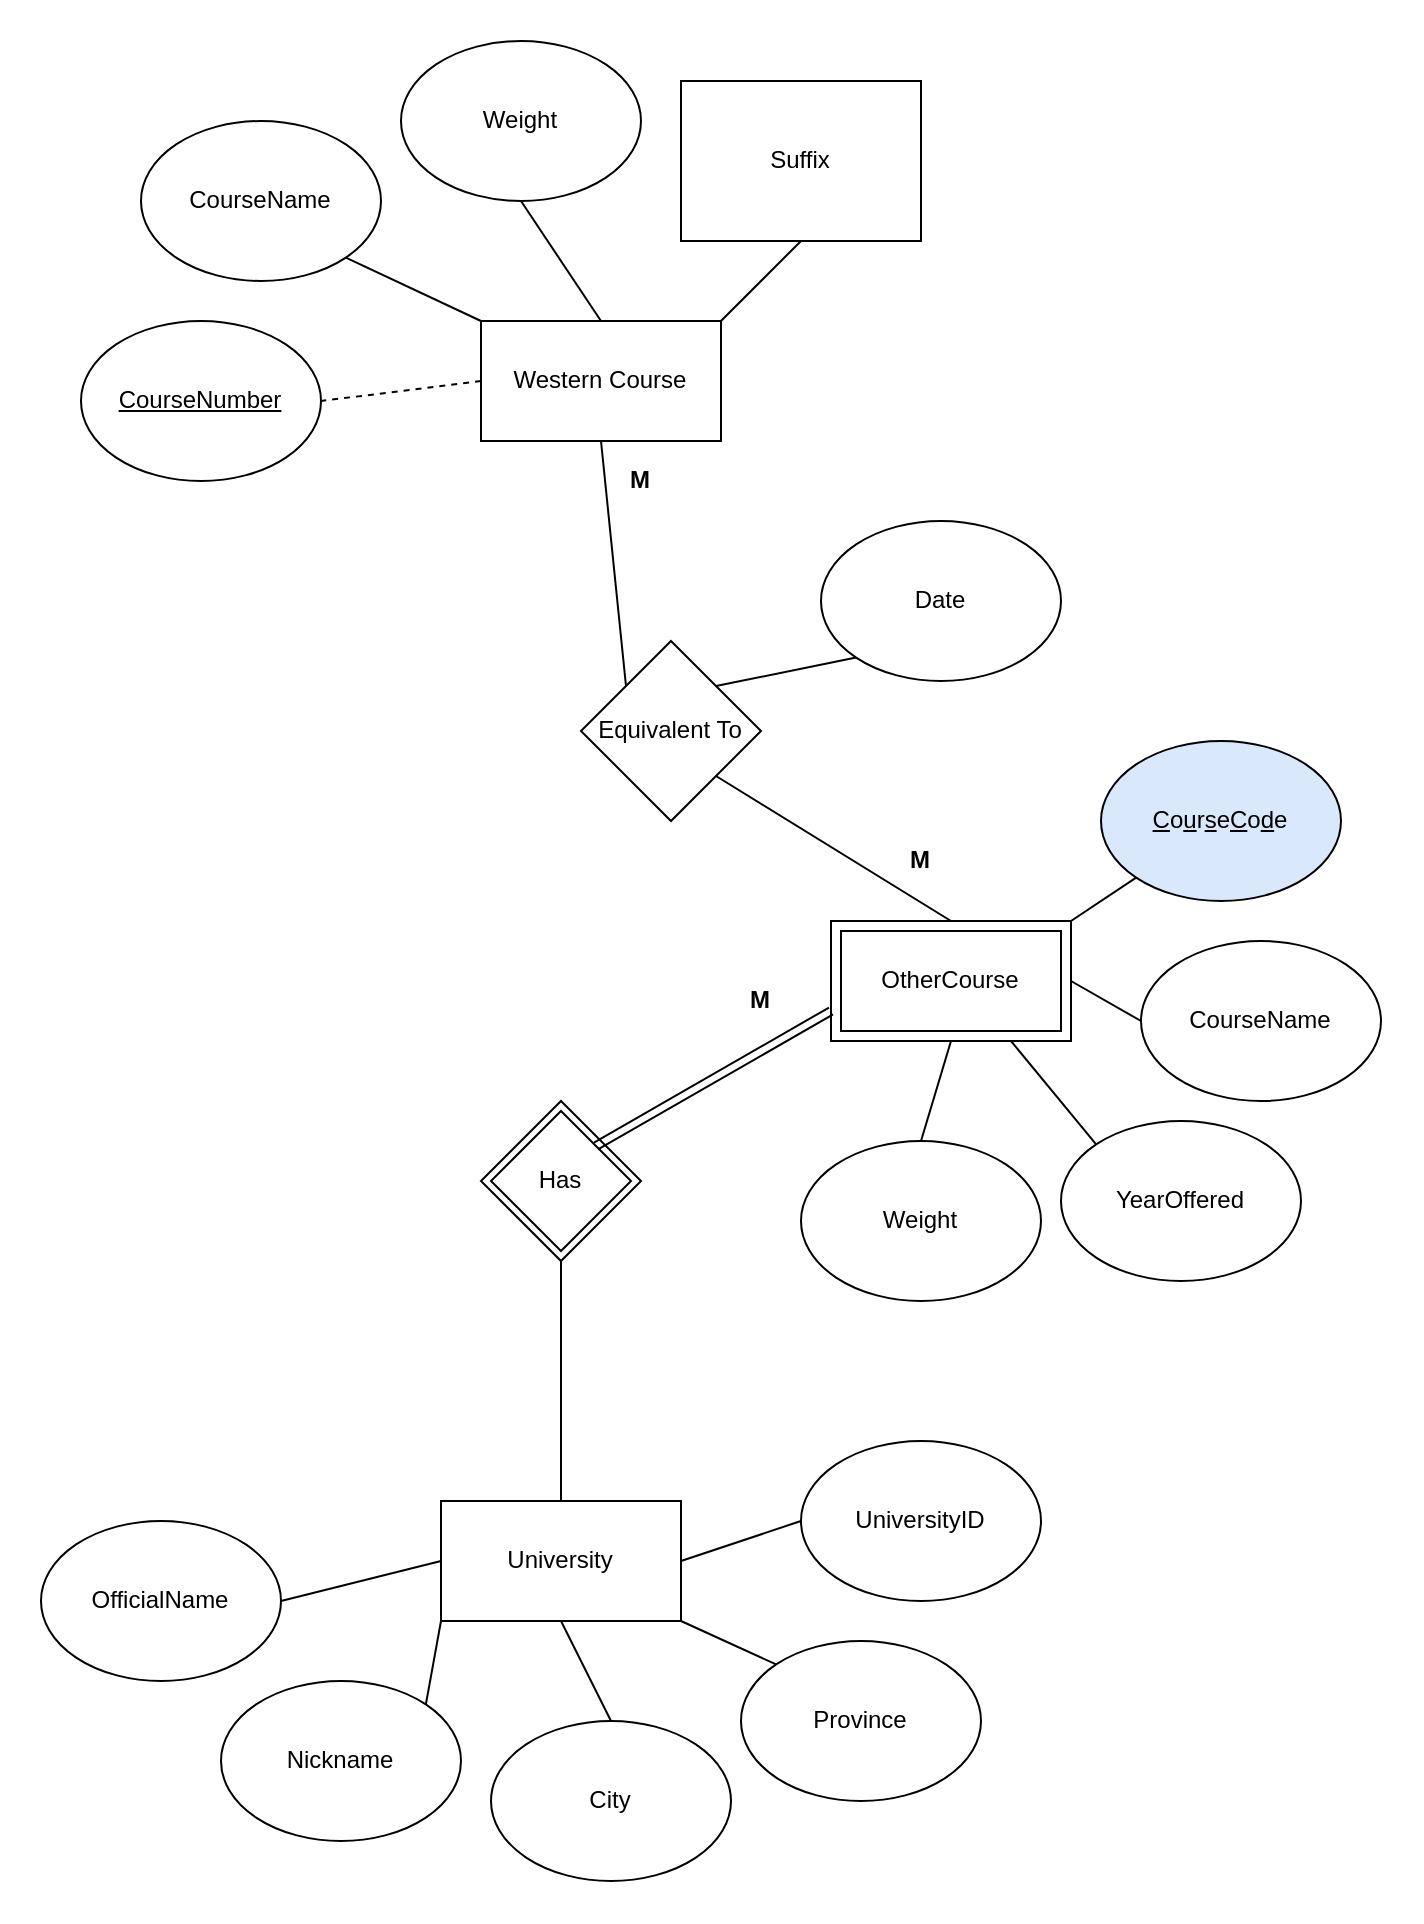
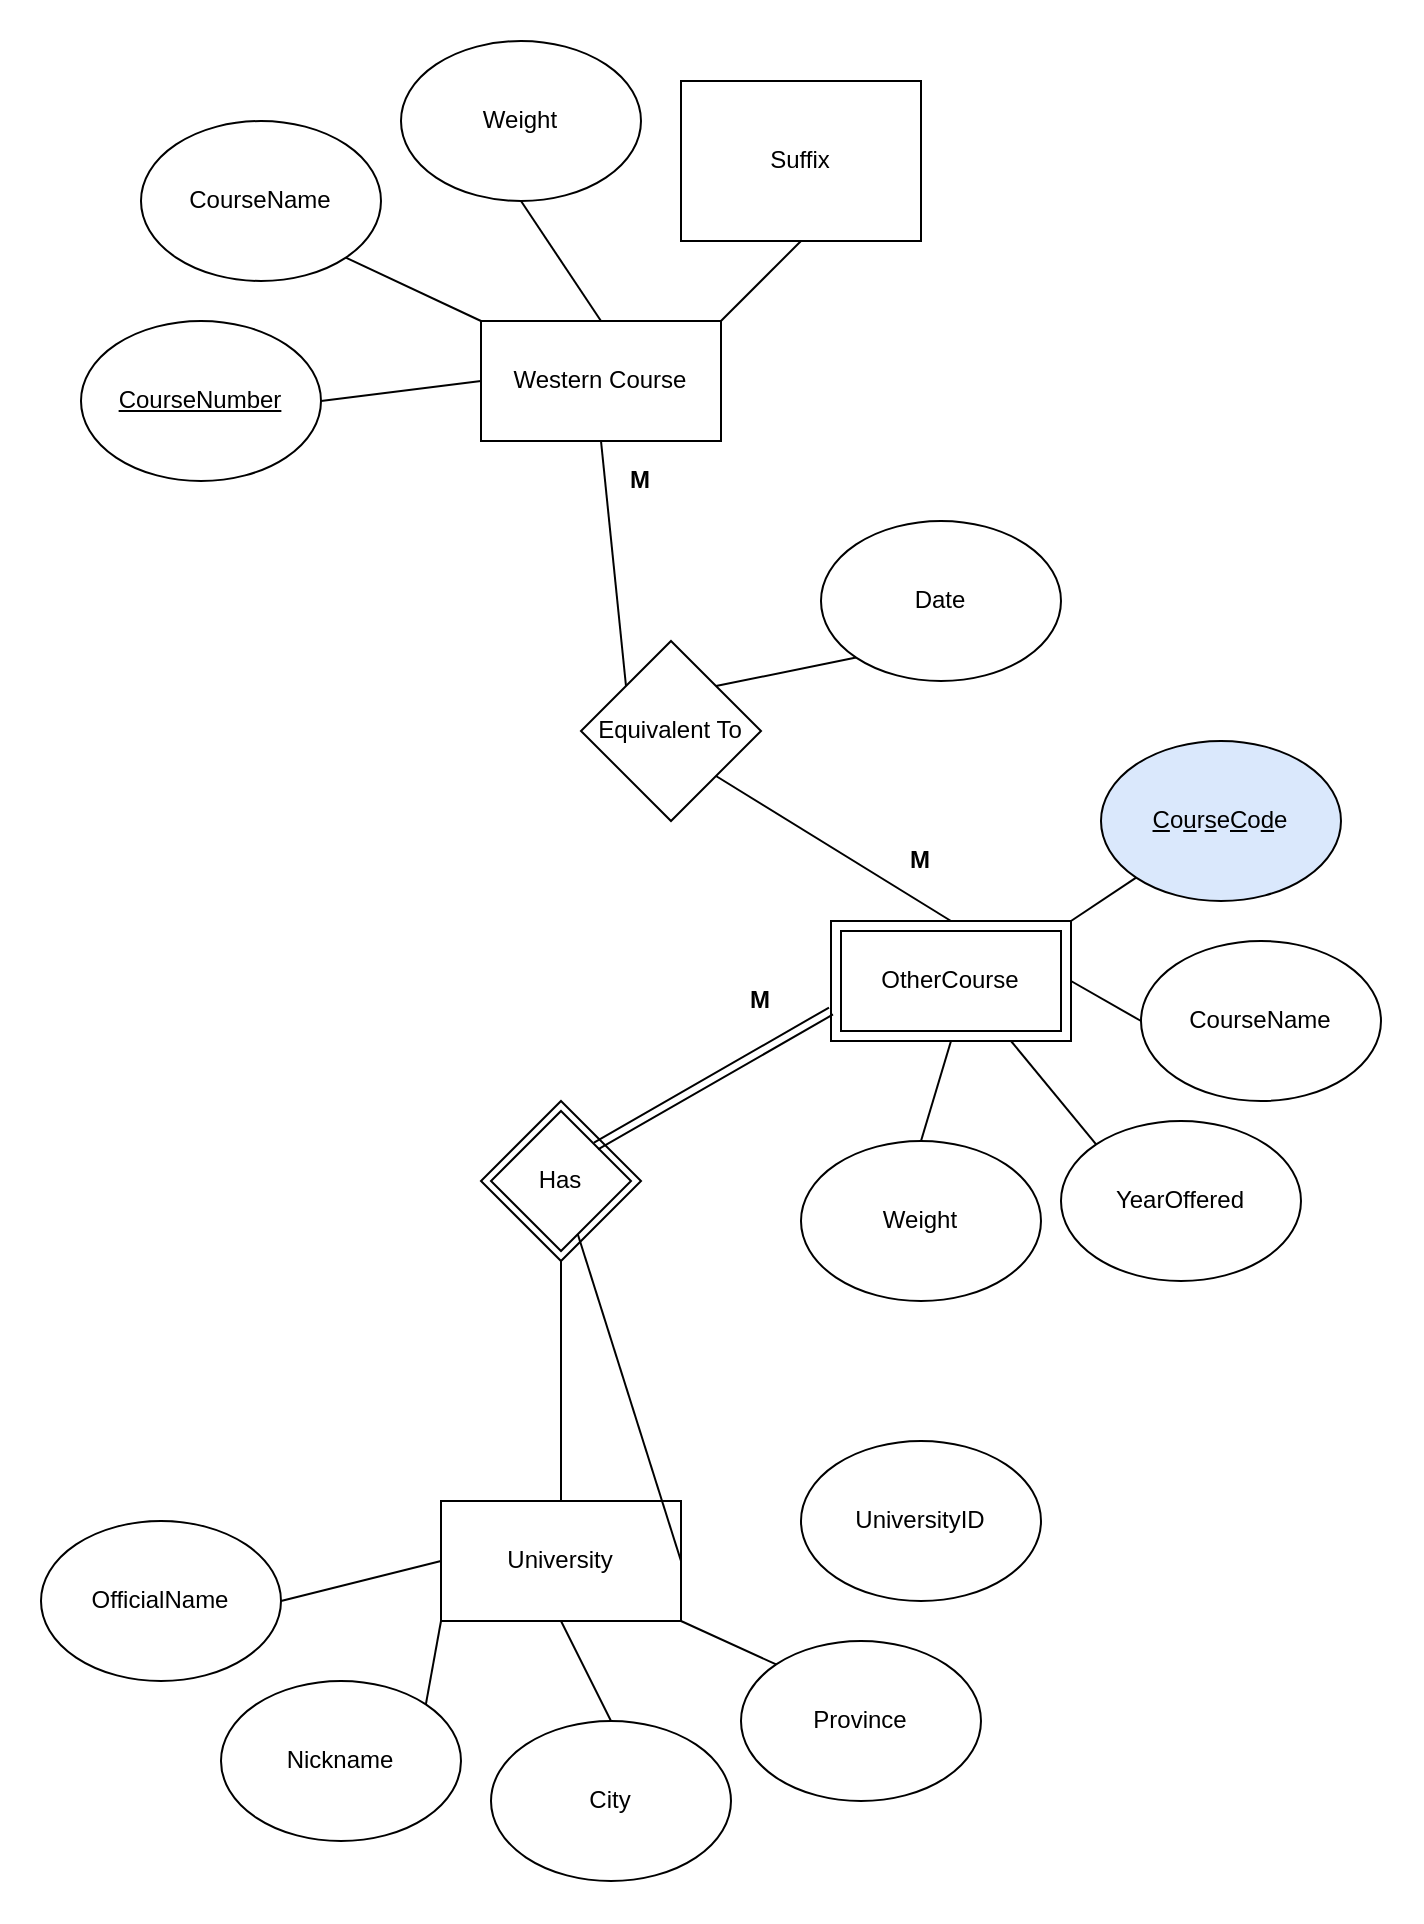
- <mxCell id="7" value="" style="endArrow=none;html=1;exitX=0;exitY=0.5;exitDx=0;exitDy=0;entryX=1;entryY=0.5;entryDx=0;entryDy=0;dashed=1;" parent="1" source="2" target="3" edge="1"><mxGeometry width="50" height="50" relative="1" as="geometry"><mxPoint x="400" y="550" as="sourcePoint" /><mxPoint x="450" y="500" as="targetPoint" /></mxGeometry></mxCell>
+ <mxCell id="7" value="" style="endArrow=none;html=1;exitX=0;exitY=0.5;exitDx=0;exitDy=0;entryX=1;entryY=0.5;entryDx=0;entryDy=0;" parent="1" source="2" target="3" edge="1"><mxGeometry width="50" height="50" relative="1" as="geometry"><mxPoint x="400" y="550" as="sourcePoint" /><mxPoint x="450" y="500" as="targetPoint" /></mxGeometry></mxCell>
- <mxCell id="38" value="" style="endArrow=none;html=1;exitX=1;exitY=0.5;exitDx=0;exitDy=0;entryX=0;entryY=0.5;entryDx=0;entryDy=0;" parent="1" source="26" target="33" edge="1"><mxGeometry width="50" height="50" relative="1" as="geometry"><mxPoint x="400" y="550" as="sourcePoint" /><mxPoint x="450" y="500" as="targetPoint" /></mxGeometry></mxCell>
+ <mxCell id="38" value="" style="endArrow=none;html=1;exitX=1;exitY=0.5;exitDx=0;exitDy=0;" parent="1" source="26" target="25" edge="1"><mxGeometry width="50" height="50" relative="1" as="geometry"><mxPoint x="400" y="550" as="sourcePoint" /><mxPoint x="450" y="500" as="targetPoint" /></mxGeometry></mxCell>
